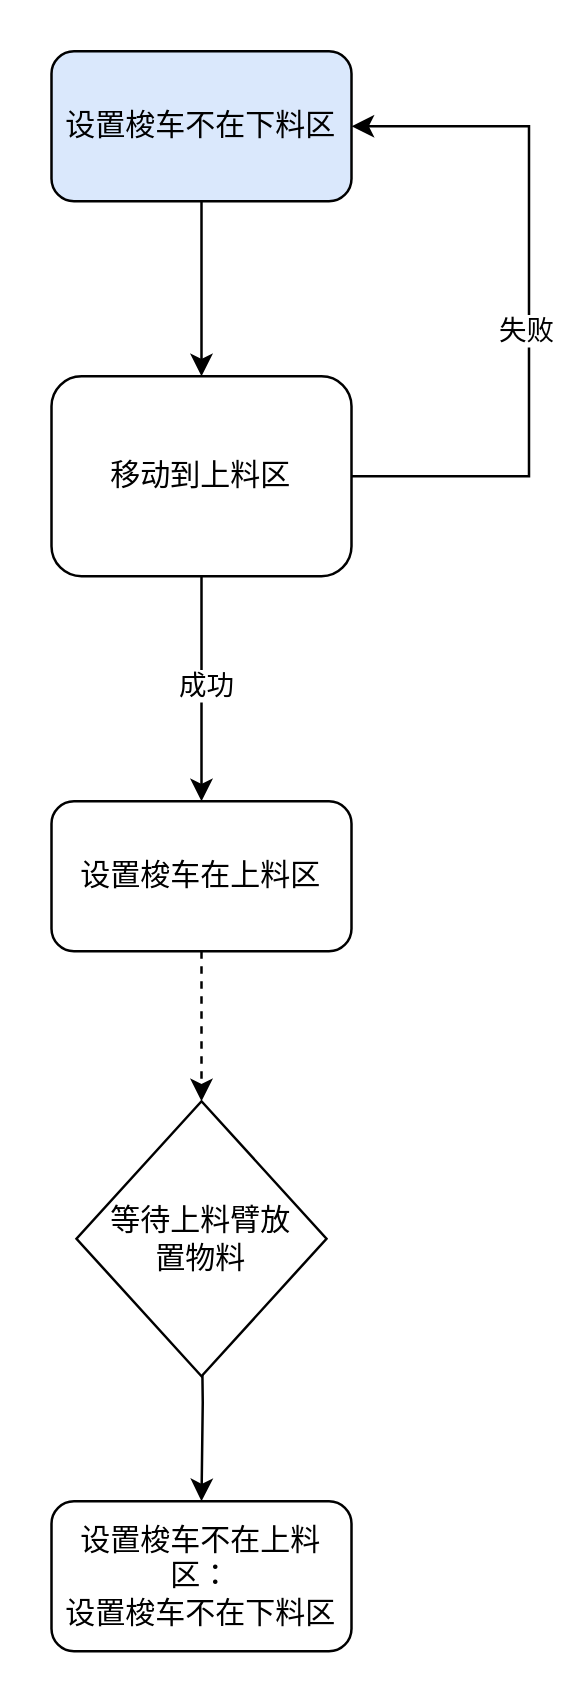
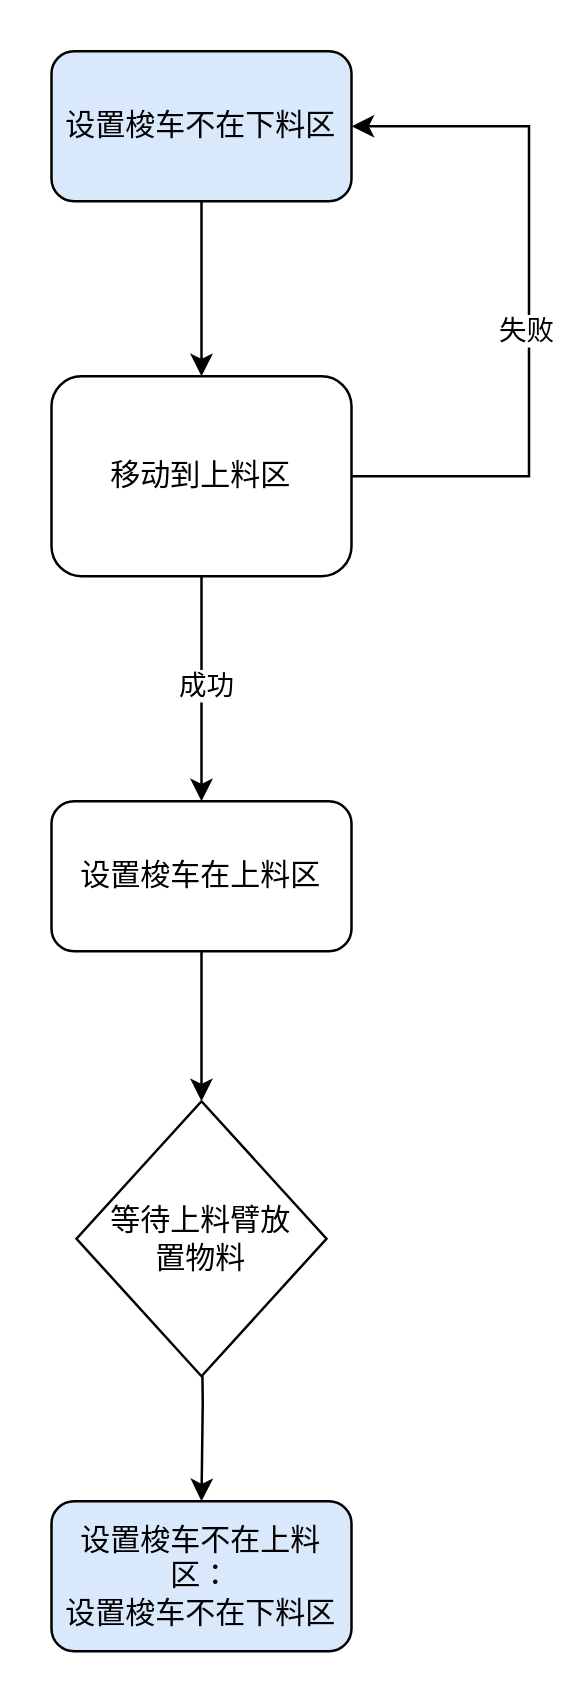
- <mxCell id="9" value="" style="edgeStyle=orthogonalEdgeStyle;rounded=0;orthogonalLoop=1;jettySize=auto;html=1;entryX=0.5;entryY=0;entryDx=0;entryDy=0;dashed=1;" edge="1" parent="1" source="10" target="13"><mxGeometry relative="1" as="geometry"><mxPoint x="80" y="460" as="targetPoint" /></mxGeometry></mxCell>
+ <mxCell id="9" value="" style="edgeStyle=orthogonalEdgeStyle;rounded=0;orthogonalLoop=1;jettySize=auto;html=1;entryX=0.5;entryY=0;entryDx=0;entryDy=0;" edge="1" parent="1" source="10" target="13"><mxGeometry relative="1" as="geometry"><mxPoint x="80" y="460" as="targetPoint" /></mxGeometry></mxCell>
- <mxCell id="12" value="设置梭车不在上料区：&lt;div&gt;设置梭车不在下料区&lt;/div&gt;" style="whiteSpace=wrap;html=1;rounded=1;" vertex="1" parent="1"><mxGeometry x="20" y="600" width="120" height="60" as="geometry" /></mxCell>
+ <mxCell id="12" value="设置梭车不在上料区：&lt;div&gt;设置梭车不在下料区&lt;/div&gt;" style="whiteSpace=wrap;html=1;rounded=1;fillColor=#dae8fc;" vertex="1" parent="1"><mxGeometry x="20" y="600" width="120" height="60" as="geometry" /></mxCell>
